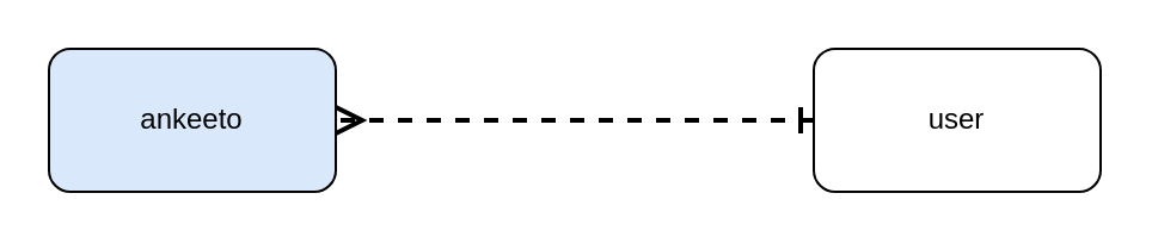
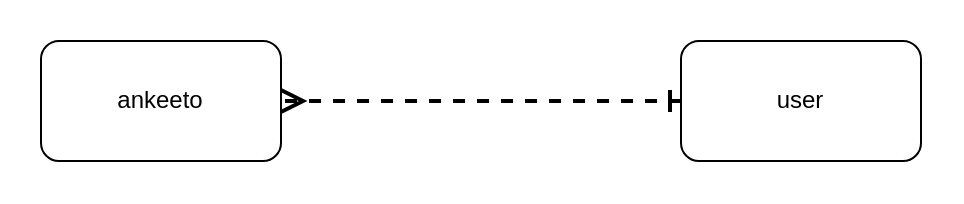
- <mxCell id="2" value="ankeeto" style="rounded=1;whiteSpace=wrap;html=1;fillColor=#dae8fc;" vertex="1" parent="1"><mxGeometry x="20" y="20" width="120" height="60" as="geometry" /></mxCell>
+ <mxCell id="2" value="ankeeto" style="rounded=1;whiteSpace=wrap;html=1;" vertex="1" parent="1"><mxGeometry x="20" y="20" width="120" height="60" as="geometry" /></mxCell>
